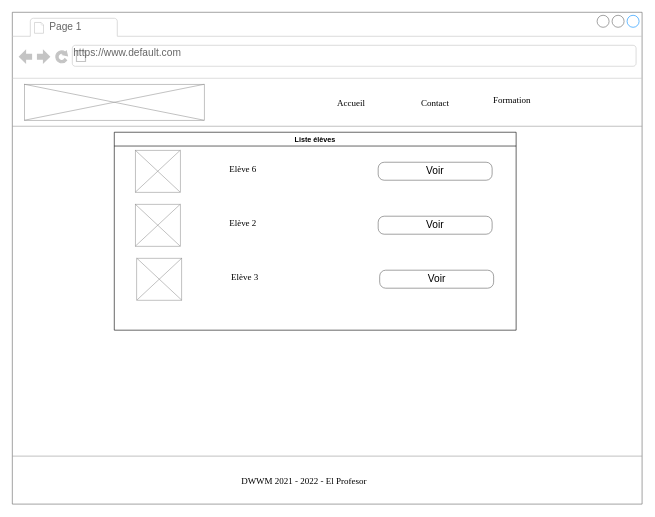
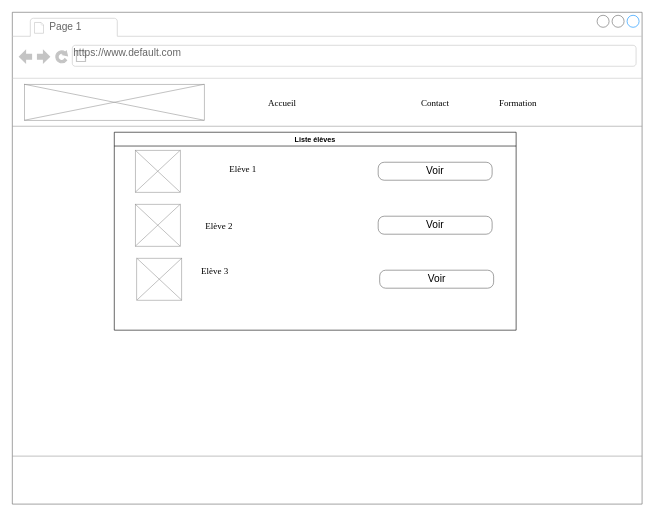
- <mxCell id="7" value="&lt;div&gt;Formation&lt;/div&gt;" style="text;html=1;points=[];align=left;verticalAlign=top;spacingTop=-4;fontSize=15;fontFamily=Verdana" parent="2" vertex="1"><mxGeometry x="800" y="135" width="170" height="30" as="geometry" /></mxCell>
+ <mxCell id="7" value="&lt;div&gt;Formation&lt;/div&gt;" style="text;html=1;points=[];align=left;verticalAlign=top;spacingTop=-4;fontSize=15;fontFamily=Verdana" parent="2" vertex="1"><mxGeometry x="810" y="140" width="170" height="30" as="geometry" /></mxCell>
- <mxCell id="5" value="&lt;div&gt;Accueil&lt;/div&gt;" style="text;html=1;points=[];align=left;verticalAlign=top;spacingTop=-4;fontSize=15;fontFamily=Verdana" parent="2" vertex="1"><mxGeometry x="540" y="140" width="90" height="30" as="geometry" /></mxCell>
+ <mxCell id="5" value="&lt;div&gt;Accueil&lt;/div&gt;" style="text;html=1;points=[];align=left;verticalAlign=top;spacingTop=-4;fontSize=15;fontFamily=Verdana" parent="2" vertex="1"><mxGeometry x="425" y="140" width="90" height="30" as="geometry" /></mxCell>
- <mxCell id="9" value="Elève 6" style="text;html=1;points=[];align=left;verticalAlign=top;spacingTop=-4;fontSize=15;fontFamily=Verdana" parent="2" vertex="1"><mxGeometry x="360" y="250" width="170" height="30" as="geometry" /></mxCell>
+ <mxCell id="9" value="Elève 1" style="text;html=1;points=[];align=left;verticalAlign=top;spacingTop=-4;fontSize=15;fontFamily=Verdana" parent="2" vertex="1"><mxGeometry x="360" y="250" width="170" height="30" as="geometry" /></mxCell>
- <mxCell id="15" value="&lt;div&gt;Elève 2&lt;br&gt;&lt;/div&gt;&lt;div&gt;&lt;br&gt;&lt;/div&gt;" style="text;html=1;points=[];align=left;verticalAlign=top;spacingTop=-4;fontSize=15;fontFamily=Verdana" vertex="1" parent="14"><mxGeometry x="190" y="140" width="170" height="30" as="geometry" /></mxCell>
+ <mxCell id="15" value="&lt;div&gt;Elève 2&lt;br&gt;&lt;/div&gt;&lt;div&gt;&lt;br&gt;&lt;/div&gt;" style="text;html=1;points=[];align=left;verticalAlign=top;spacingTop=-4;fontSize=15;fontFamily=Verdana" vertex="1" parent="14"><mxGeometry x="150" y="145" width="170" height="30" as="geometry" /></mxCell>
- <mxCell id="18" value="Elève 3" style="text;html=1;points=[];align=left;verticalAlign=top;spacingTop=-4;fontSize=15;fontFamily=Verdana" vertex="1" parent="14"><mxGeometry x="192.5" y="230" width="170" height="30" as="geometry" /></mxCell>
+ <mxCell id="18" value="Elève 3" style="text;html=1;points=[];align=left;verticalAlign=top;spacingTop=-4;fontSize=15;fontFamily=Verdana" vertex="1" parent="14"><mxGeometry x="142.5" y="220" width="170" height="30" as="geometry" /></mxCell>
- <mxCell id="13" value="DWWM 2021 - 2022 - El Profesor" style="text;html=1;points=[];align=left;verticalAlign=top;spacingTop=-4;fontSize=15;fontFamily=Verdana" parent="2" vertex="1"><mxGeometry x="380" y="770" width="270" height="30" as="geometry" /></mxCell>
